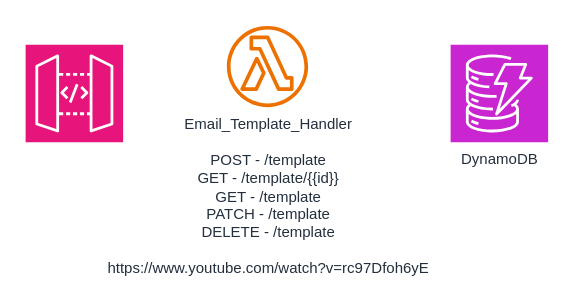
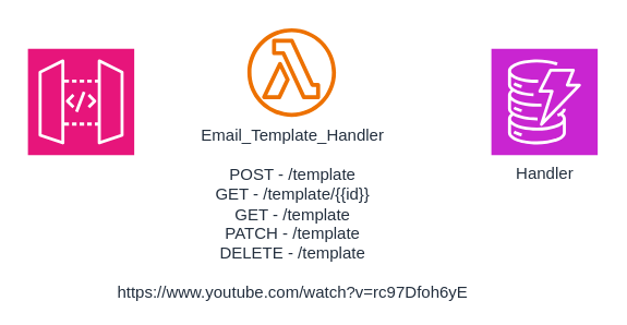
- <mxCell id="4" value="DynamoDB" style="sketch=0;points=[[0,0,0],[0.25,0,0],[0.5,0,0],[0.75,0,0],[1,0,0],[0,1,0],[0.25,1,0],[0.5,1,0],[0.75,1,0],[1,1,0],[0,0.25,0],[0,0.5,0],[0,0.75,0],[1,0.25,0],[1,0.5,0],[1,0.75,0]];outlineConnect=0;fontColor=#232F3E;fillColor=#C925D1;strokeColor=#ffffff;dashed=0;verticalLabelPosition=bottom;verticalAlign=top;align=center;html=1;fontSize=12;fontStyle=0;aspect=fixed;shape=mxgraph.aws4.resourceIcon;resIcon=mxgraph.aws4.dynamodb;" vertex="1" parent="1"><mxGeometry x="360" y="35" width="78" height="78" as="geometry" /></mxCell>
+ <mxCell id="4" value="Handler" style="sketch=0;points=[[0,0,0],[0.25,0,0],[0.5,0,0],[0.75,0,0],[1,0,0],[0,1,0],[0.25,1,0],[0.5,1,0],[0.75,1,0],[1,1,0],[0,0.25,0],[0,0.5,0],[0,0.75,0],[1,0.25,0],[1,0.5,0],[1,0.75,0]];outlineConnect=0;fontColor=#232F3E;fillColor=#C925D1;strokeColor=#ffffff;dashed=0;verticalLabelPosition=bottom;verticalAlign=top;align=center;html=1;fontSize=12;fontStyle=0;aspect=fixed;shape=mxgraph.aws4.resourceIcon;resIcon=mxgraph.aws4.dynamodb;" vertex="1" parent="1"><mxGeometry x="360" y="35" width="78" height="78" as="geometry" /></mxCell>
